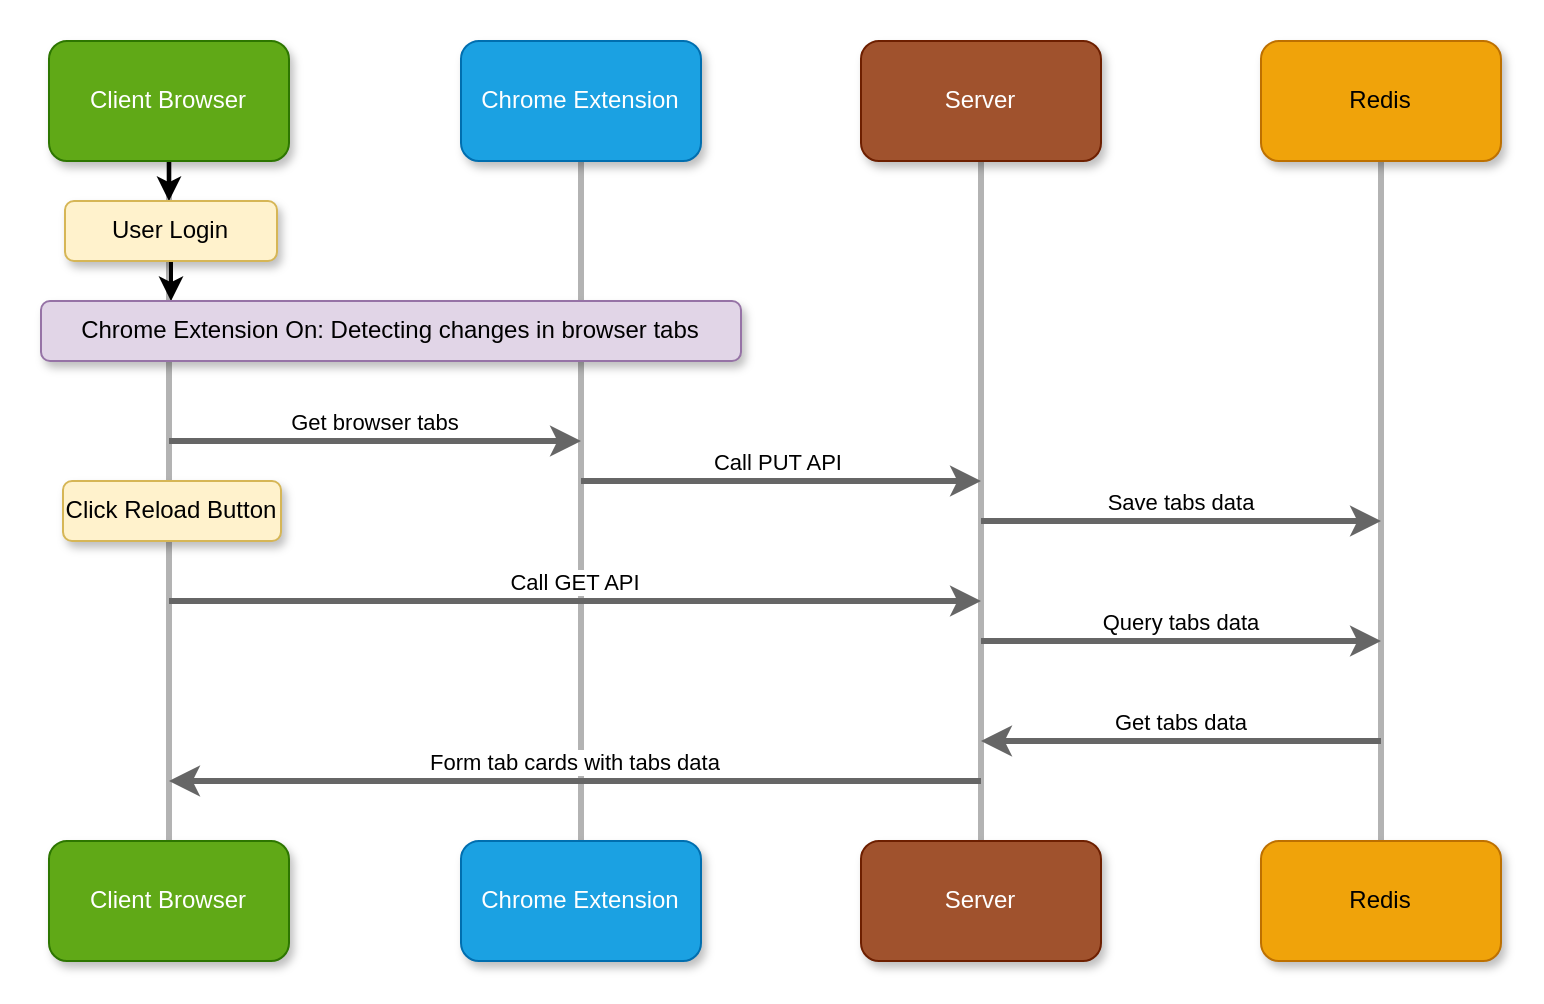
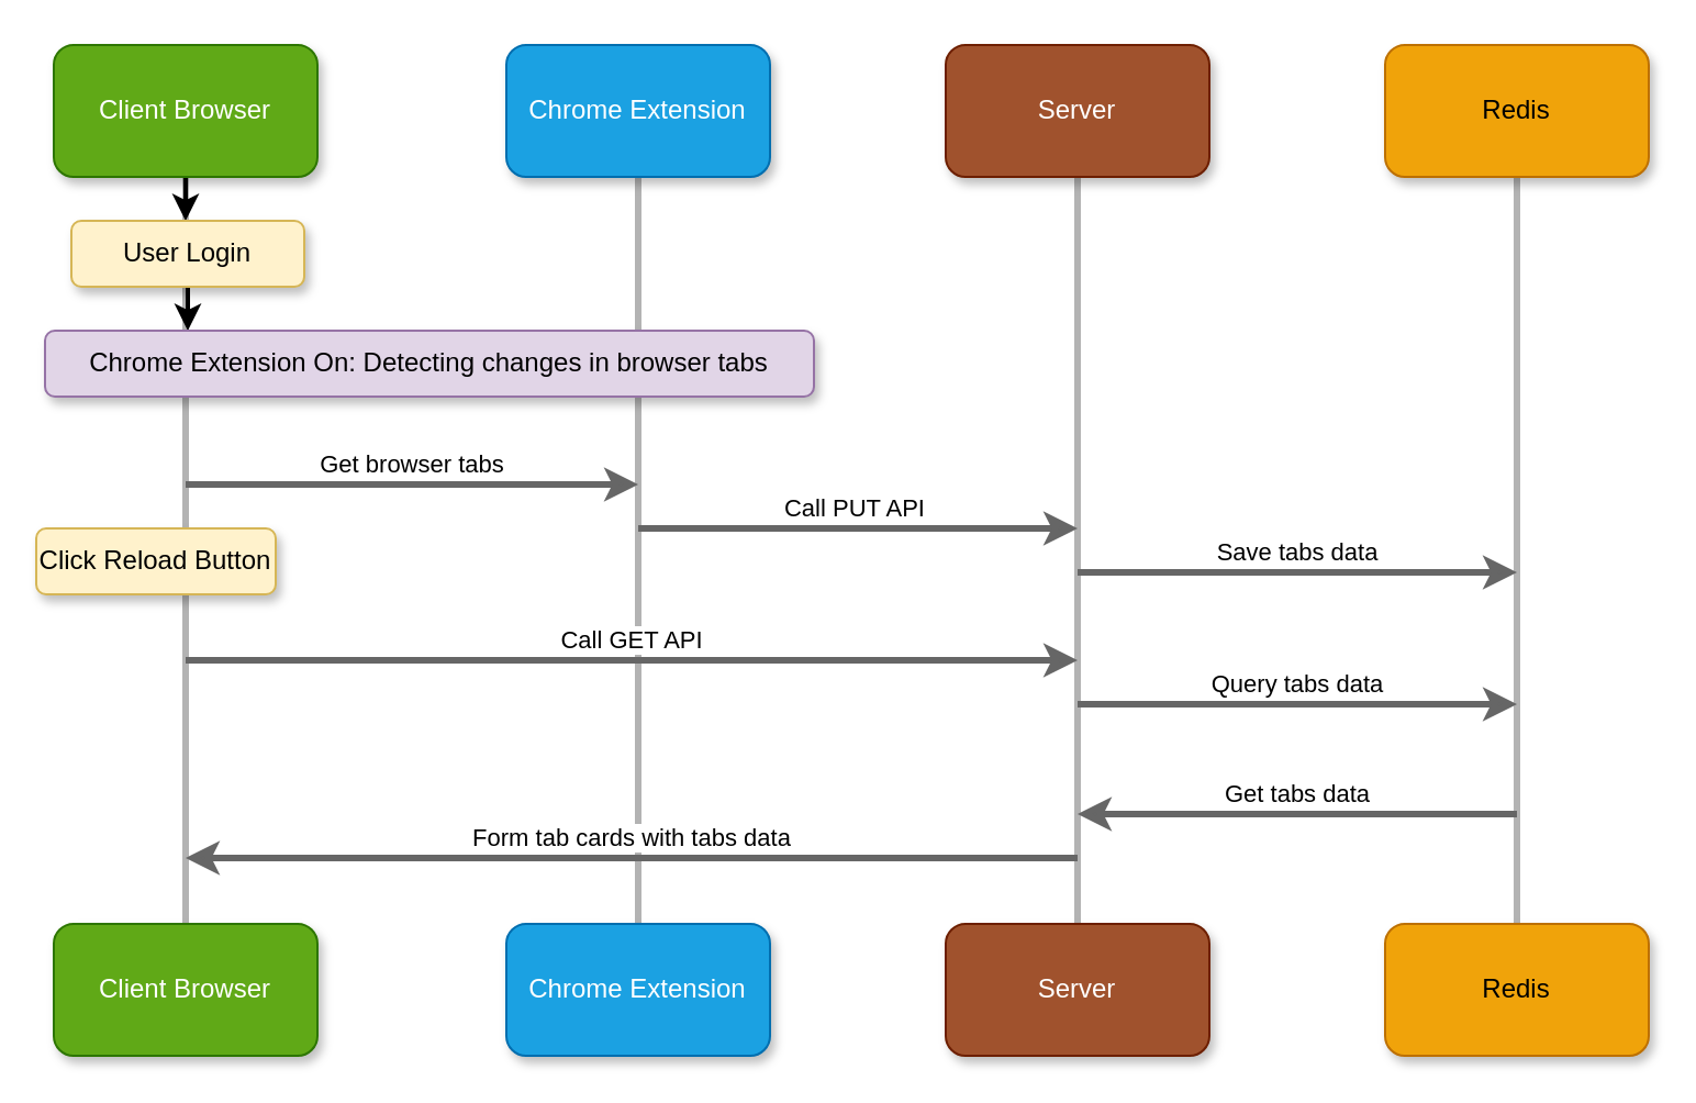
- <mxCell id="21" value="Click Reload Button" style="rounded=1;whiteSpace=wrap;html=1;shadow=1;fillColor=#fff2cc;strokeColor=#d6b656;" parent="1" vertex="1"><mxGeometry x="31" y="240" width="109" height="30" as="geometry" /></mxCell>
+ <mxCell id="21" value="Click Reload Button" style="rounded=1;whiteSpace=wrap;html=1;shadow=1;fillColor=#fff2cc;strokeColor=#d6b656;" parent="1" vertex="1"><mxGeometry x="16" y="240" width="109" height="30" as="geometry" /></mxCell>
